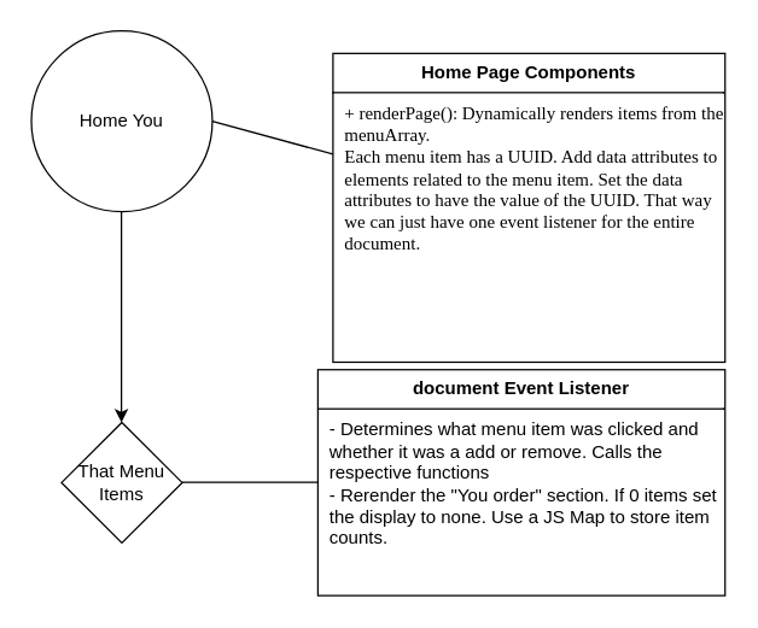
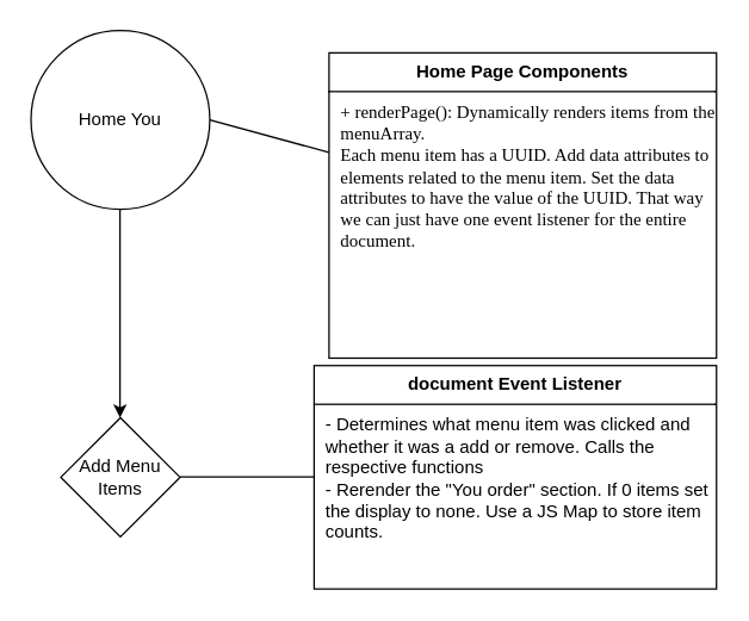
- <mxCell id="6" value="That Menu Items" style="rhombus;whiteSpace=wrap;html=1;" vertex="1" parent="1"><mxGeometry x="40" y="280" width="80" height="80" as="geometry" /></mxCell>
+ <mxCell id="6" value="Add Menu Items" style="rhombus;whiteSpace=wrap;html=1;" vertex="1" parent="1"><mxGeometry x="40" y="280" width="80" height="80" as="geometry" /></mxCell>
